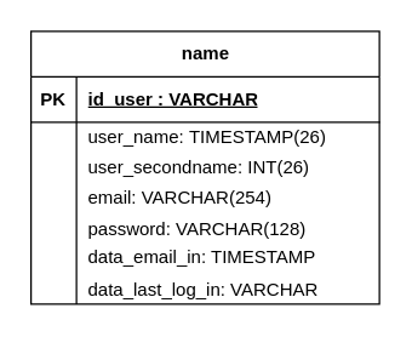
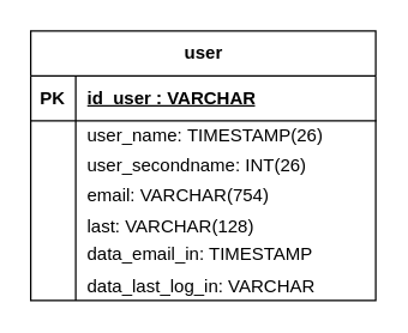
- <mxCell id="2" value="&lt;div&gt;&lt;span style=&quot;background-color: initial;&quot;&gt;name&lt;/span&gt;&lt;br&gt;&lt;/div&gt;" style="shape=table;startSize=30;container=1;collapsible=1;childLayout=tableLayout;fixedRows=1;rowLines=0;fontStyle=1;align=center;resizeLast=1;html=1;" vertex="1" parent="1"><mxGeometry x="20" y="20" width="230" height="180" as="geometry" /></mxCell>
+ <mxCell id="2" value="&lt;div&gt;&lt;span style=&quot;background-color: initial;&quot;&gt;user&lt;/span&gt;&lt;br&gt;&lt;/div&gt;" style="shape=table;startSize=30;container=1;collapsible=1;childLayout=tableLayout;fixedRows=1;rowLines=0;fontStyle=1;align=center;resizeLast=1;html=1;" vertex="1" parent="1"><mxGeometry x="20" y="20" width="230" height="180" as="geometry" /></mxCell>
- <mxCell id="14" value="email: VARCHAR(254)&amp;nbsp;" style="shape=partialRectangle;connectable=0;fillColor=none;top=0;left=0;bottom=0;right=0;align=left;spacingLeft=6;overflow=hidden;whiteSpace=wrap;html=1;" vertex="1" parent="12"><mxGeometry x="30" width="200" height="20" as="geometry"><mxRectangle width="200" height="20" as="alternateBounds" /></mxGeometry></mxCell>
+ <mxCell id="14" value="email: VARCHAR(754)&amp;nbsp;" style="shape=partialRectangle;connectable=0;fillColor=none;top=0;left=0;bottom=0;right=0;align=left;spacingLeft=6;overflow=hidden;whiteSpace=wrap;html=1;" vertex="1" parent="12"><mxGeometry x="30" width="200" height="20" as="geometry"><mxRectangle width="200" height="20" as="alternateBounds" /></mxGeometry></mxCell>
- <mxCell id="17" value="password: VARCHAR(128)  " style="shape=partialRectangle;connectable=0;fillColor=none;top=0;left=0;bottom=0;right=0;align=left;spacingLeft=6;overflow=hidden;" vertex="1" parent="15"><mxGeometry x="30" width="200" height="20" as="geometry"><mxRectangle width="200" height="20" as="alternateBounds" /></mxGeometry></mxCell>
+ <mxCell id="17" value="last: VARCHAR(128)  " style="shape=partialRectangle;connectable=0;fillColor=none;top=0;left=0;bottom=0;right=0;align=left;spacingLeft=6;overflow=hidden;" vertex="1" parent="15"><mxGeometry x="30" width="200" height="20" as="geometry"><mxRectangle width="200" height="20" as="alternateBounds" /></mxGeometry></mxCell>
